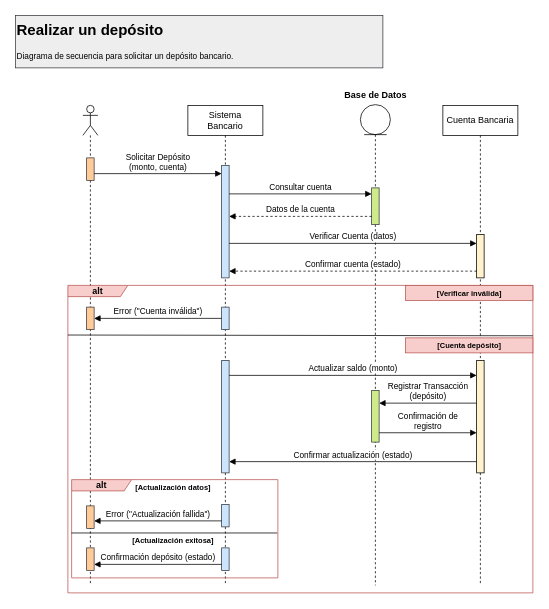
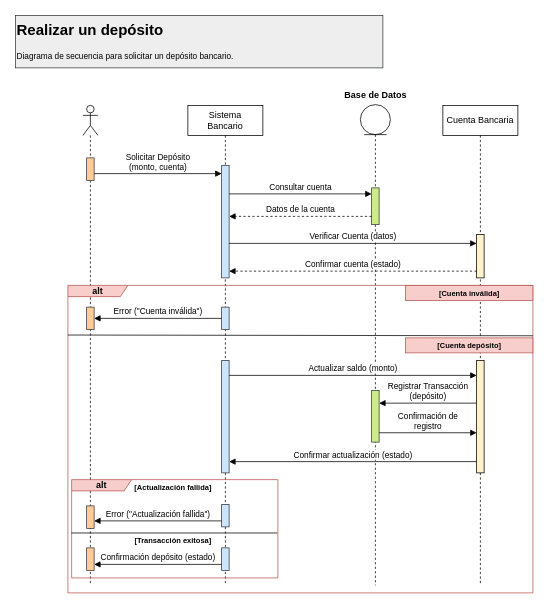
- <mxCell id="29" value="[Verificar inválida]" style="text;align=center;fontStyle=1;verticalAlign=middle;spacingLeft=3;spacingRight=3;strokeColor=#b85450;rotatable=0;points=[[0,0.5],[1,0.5]];portConstraint=eastwest;html=1;fillColor=#f8cecc;fontSize=10;" vertex="1" parent="1"><mxGeometry x="540" y="380" width="170" height="20" as="geometry" /></mxCell>
+ <mxCell id="29" value="[Cuenta inválida]" style="text;align=center;fontStyle=1;verticalAlign=middle;spacingLeft=3;spacingRight=3;strokeColor=#b85450;rotatable=0;points=[[0,0.5],[1,0.5]];portConstraint=eastwest;html=1;fillColor=#f8cecc;fontSize=10;" vertex="1" parent="1"><mxGeometry x="540" y="380" width="170" height="20" as="geometry" /></mxCell>
- <mxCell id="36" value="[Actualización datos]" style="text;align=center;fontStyle=1;verticalAlign=middle;spacingLeft=3;spacingRight=3;rotatable=0;points=[[0,0.5],[1,0.5]];portConstraint=eastwest;html=1;fontSize=10;" vertex="1" parent="1"><mxGeometry x="170" y="639" width="120" height="20" as="geometry" /></mxCell>
+ <mxCell id="36" value="[Actualización fallida]" style="text;align=center;fontStyle=1;verticalAlign=middle;spacingLeft=3;spacingRight=3;rotatable=0;points=[[0,0.5],[1,0.5]];portConstraint=eastwest;html=1;fontSize=10;" vertex="1" parent="1"><mxGeometry x="170" y="639" width="120" height="20" as="geometry" /></mxCell>
- <mxCell id="38" value="[Actualización exitosa]" style="text;align=center;fontStyle=1;verticalAlign=middle;spacingLeft=3;spacingRight=3;rotatable=0;points=[[0,0.5],[1,0.5]];portConstraint=eastwest;html=1;fontSize=10;" vertex="1" parent="1"><mxGeometry x="170" y="710" width="120" height="20" as="geometry" /></mxCell>
+ <mxCell id="38" value="[Transacción exitosa]" style="text;align=center;fontStyle=1;verticalAlign=middle;spacingLeft=3;spacingRight=3;rotatable=0;points=[[0,0.5],[1,0.5]];portConstraint=eastwest;html=1;fontSize=10;" vertex="1" parent="1"><mxGeometry x="170" y="710" width="120" height="20" as="geometry" /></mxCell>
